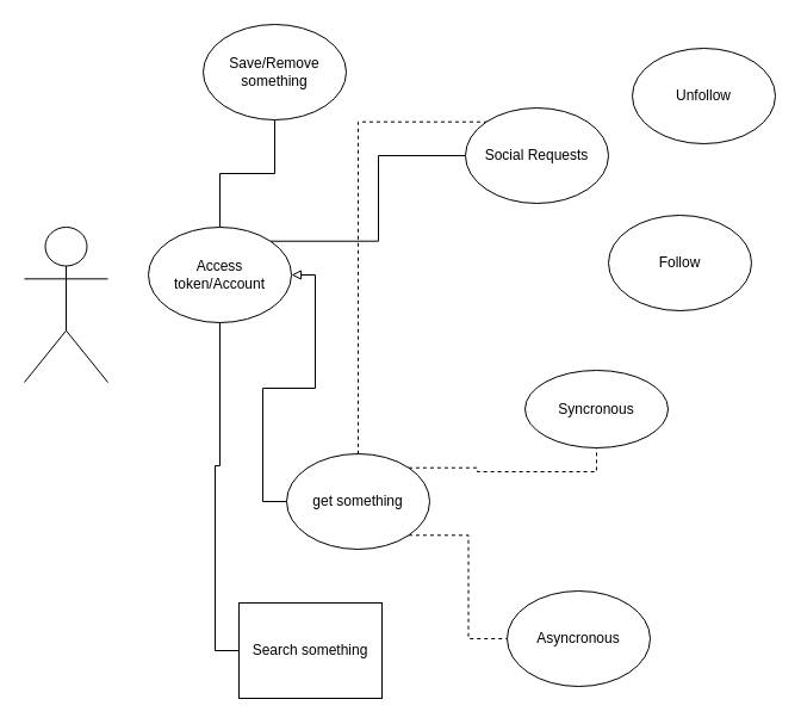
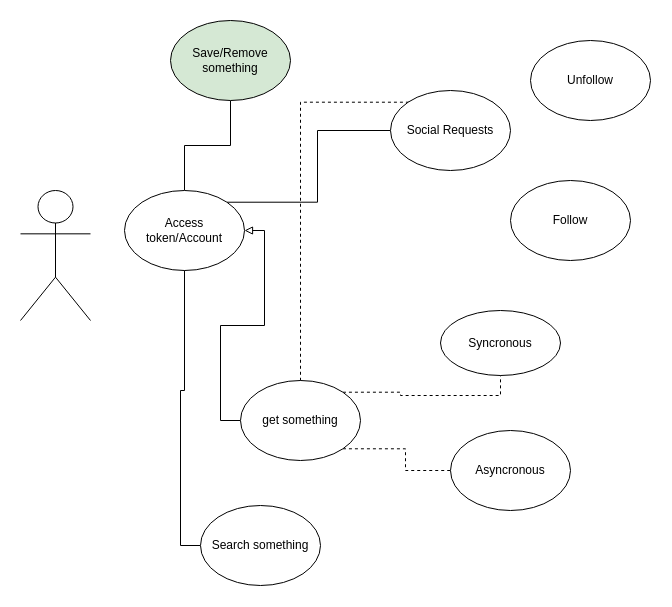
- <mxCell id="16" value="Save/Remove something" style="ellipse;whiteSpace=wrap;html=1;" vertex="1" parent="1"><mxGeometry x="170" y="20" width="120" height="80" as="geometry" /></mxCell>
+ <mxCell id="16" value="Save/Remove something" style="ellipse;whiteSpace=wrap;html=1;fillColor=#d5e8d4;" vertex="1" parent="1"><mxGeometry x="170" y="20" width="120" height="80" as="geometry" /></mxCell>
- <mxCell id="6" value="Asyncronous" style="ellipse;whiteSpace=wrap;html=1;" vertex="1" parent="1"><mxGeometry x="425" y="495" width="120" height="80" as="geometry" /></mxCell>
+ <mxCell id="6" value="Asyncronous" style="ellipse;whiteSpace=wrap;html=1;" vertex="1" parent="1"><mxGeometry x="450" y="430" width="120" height="80" as="geometry" /></mxCell>
- <mxCell id="18" value="Search something" style="whiteSpace=wrap;html=1;rounded=0;" vertex="1" parent="1"><mxGeometry x="200" y="505" width="120" height="80" as="geometry" /></mxCell>
+ <mxCell id="18" value="Search something" style="ellipse;whiteSpace=wrap;html=1;" vertex="1" parent="1"><mxGeometry x="200" y="505" width="120" height="80" as="geometry" /></mxCell>
